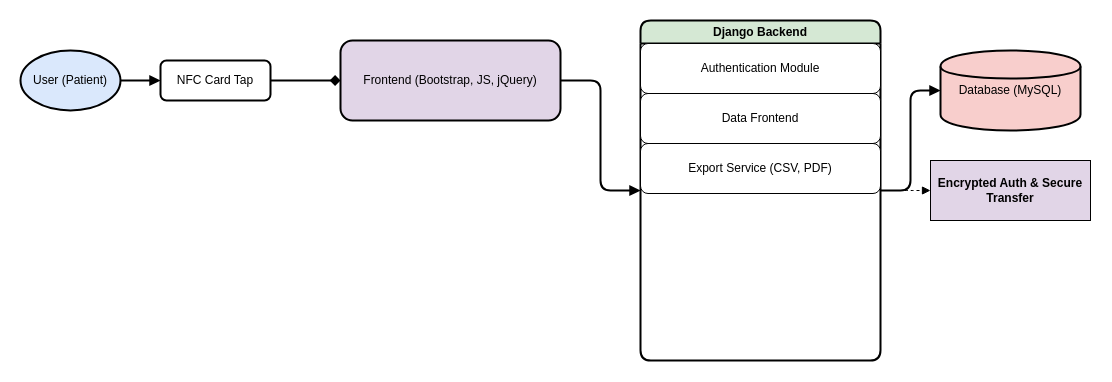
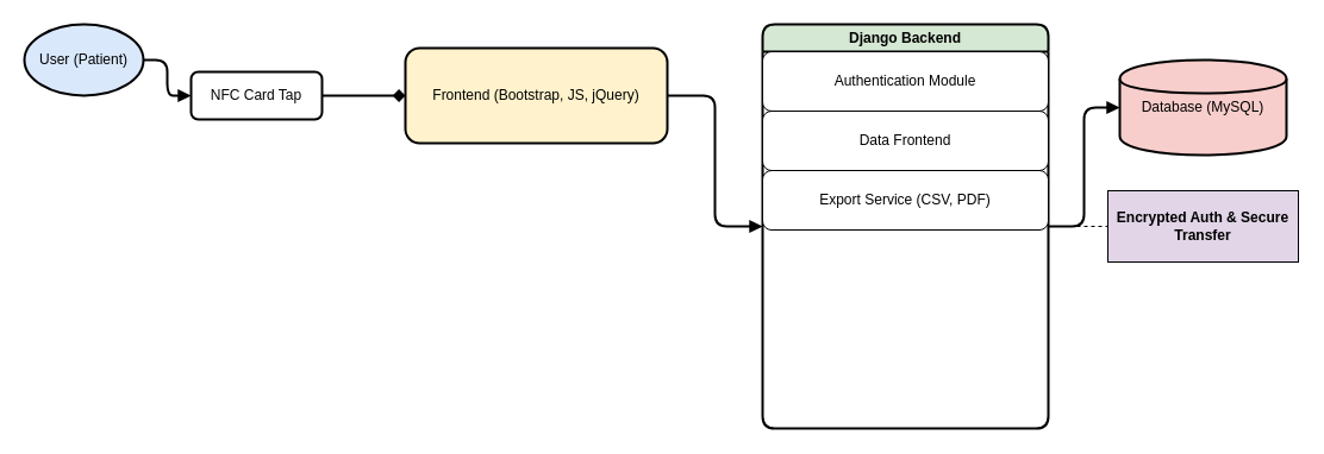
- <mxCell id="2" value="User (Patient)" style="ellipse;whiteSpace=wrap;html=1;aspect=fixed;align=center;verticalAlign=middle;strokeWidth=2;strokeColor=#000000;fillColor=#dae8fc;" vertex="1" parent="1"><mxGeometry x="20" y="50" width="100" height="60" as="geometry" /></mxCell>
+ <mxCell id="2" value="User (Patient)" style="ellipse;whiteSpace=wrap;html=1;aspect=fixed;align=center;verticalAlign=middle;strokeWidth=2;strokeColor=#000000;fillColor=#dae8fc;" vertex="1" parent="1"><mxGeometry x="20" y="20" width="100" height="60" as="geometry" /></mxCell>
- <mxCell id="4" value="Frontend (Bootstrap, JS, jQuery)" style="rounded=1;whiteSpace=wrap;html=1;strokeWidth=2;strokeColor=#000000;fillColor=#e1d5e7;" vertex="1" parent="1"><mxGeometry x="340" y="40" width="220" height="80" as="geometry" /></mxCell>
+ <mxCell id="4" value="Frontend (Bootstrap, JS, jQuery)" style="rounded=1;whiteSpace=wrap;html=1;strokeWidth=2;strokeColor=#000000;fillColor=#fff2cc;" vertex="1" parent="1"><mxGeometry x="340" y="40" width="220" height="80" as="geometry" /></mxCell>
- <mxCell id="15" value="" style="edgeStyle=elbowEdgeStyle;rounded=1;strokeWidth=1;dashed=1;endArrow=block;" edge="1" parent="1" source="5" target="10"><mxGeometry relative="1" as="geometry" /></mxCell>
+ <mxCell id="15" value="" style="edgeStyle=elbowEdgeStyle;rounded=1;strokeWidth=1;dashed=1;endArrow=none;" edge="1" parent="1" source="5" target="10"><mxGeometry relative="1" as="geometry" /></mxCell>
